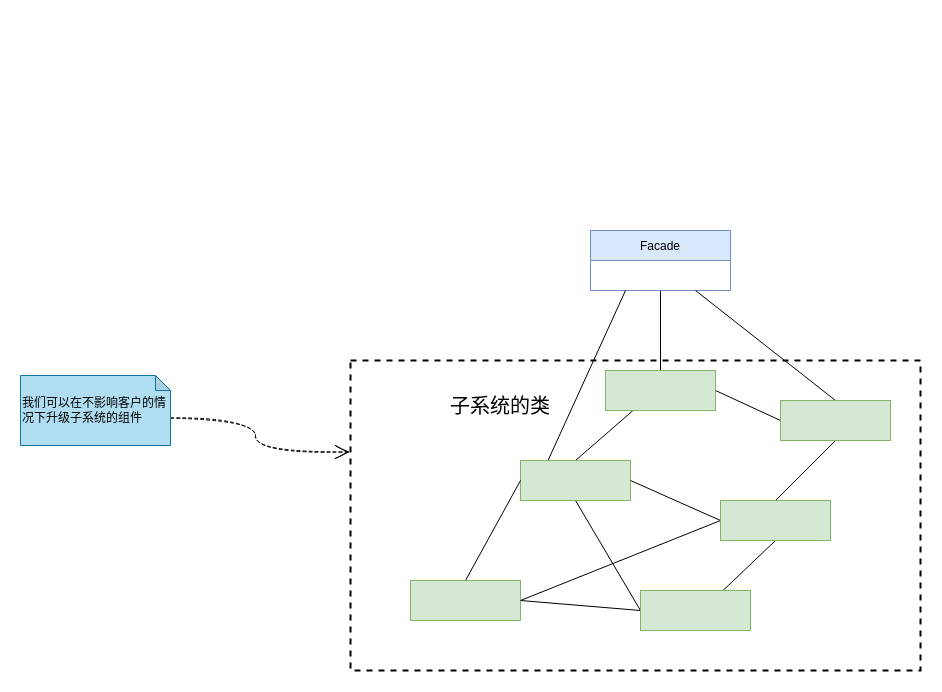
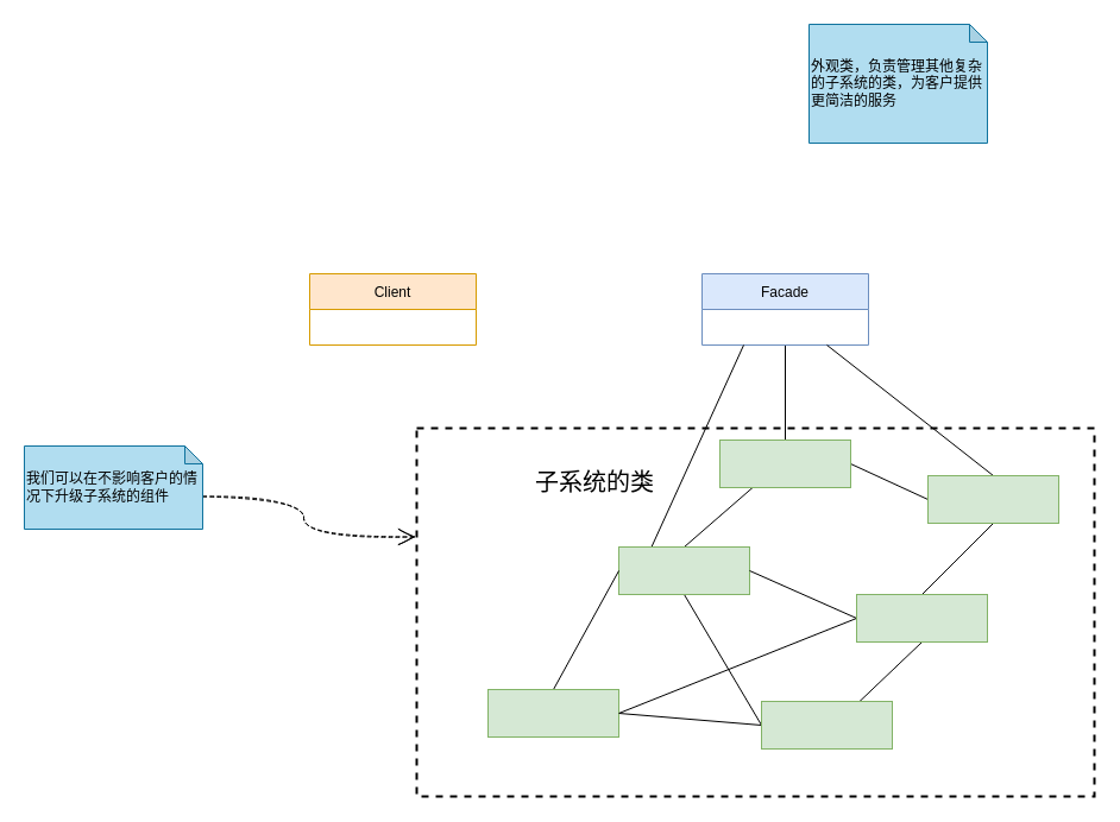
+ <mxCell id="26" value="外观类，负责管理其他复杂的子系统的类，为客户提供更简洁的服务" style="shape=note;whiteSpace=wrap;html=1;backgroundOutline=1;darkOpacity=0.05;size=15;fillColor=#b1ddf0;strokeColor=#10739e;align=left;verticalAlign=middle;" vertex="1" parent="1"><mxGeometry x="680" y="20" width="150" height="100" as="geometry" /></mxCell>
+ <mxCell id="3" value="Client" style="swimlane;fontStyle=0;childLayout=stackLayout;horizontal=1;startSize=30;horizontalStack=0;resizeParent=1;resizeParentMax=0;resizeLast=0;collapsible=1;marginBottom=0;fillColor=#ffe6cc;strokeColor=#d79b00;" parent="1" vertex="1"><mxGeometry x="260" y="230" width="140" height="60" as="geometry" /></mxCell>
